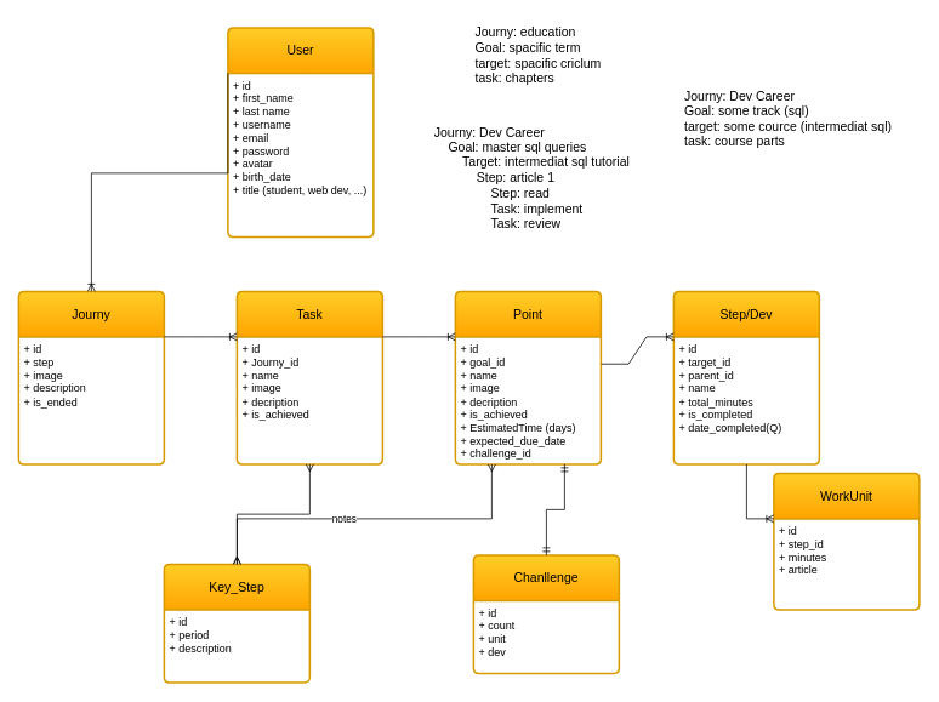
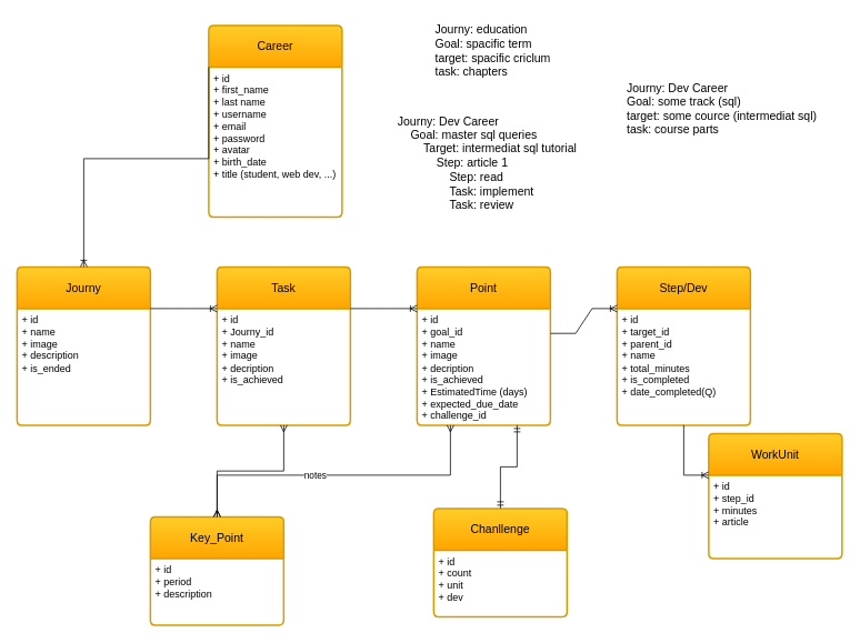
- <mxCell id="18" value="User" style="swimlane;childLayout=stackLayout;horizontal=1;startSize=50;horizontalStack=0;rounded=1;fontSize=14;fontStyle=0;strokeWidth=2;resizeParent=0;resizeLast=1;shadow=0;dashed=0;align=center;arcSize=4;whiteSpace=wrap;html=1;fillColor=#ffcd28;gradientColor=#ffa500;strokeColor=#d79b00;" parent="1" vertex="1"><mxGeometry x="250" y="30" width="160" height="230" as="geometry" /></mxCell>
+ <mxCell id="18" value="Career" style="swimlane;childLayout=stackLayout;horizontal=1;startSize=50;horizontalStack=0;rounded=1;fontSize=14;fontStyle=0;strokeWidth=2;resizeParent=0;resizeLast=1;shadow=0;dashed=0;align=center;arcSize=4;whiteSpace=wrap;html=1;fillColor=#ffcd28;gradientColor=#ffa500;strokeColor=#d79b00;" parent="1" vertex="1"><mxGeometry x="250" y="30" width="160" height="230" as="geometry" /></mxCell>
- <mxCell id="3" value="+ id&lt;br&gt;+ step&lt;br&gt;+ image&lt;br&gt;+ description&lt;br&gt;+ is_ended" style="align=left;strokeColor=none;fillColor=none;spacingLeft=4;fontSize=12;verticalAlign=top;resizable=0;rotatable=0;part=1;html=1;" parent="2" vertex="1"><mxGeometry y="50" width="160" height="140" as="geometry" /></mxCell>
+ <mxCell id="3" value="+ id&lt;br&gt;+ name&lt;br&gt;+ image&lt;br&gt;+ description&lt;br&gt;+ is_ended" style="align=left;strokeColor=none;fillColor=none;spacingLeft=4;fontSize=12;verticalAlign=top;resizable=0;rotatable=0;part=1;html=1;" parent="2" vertex="1"><mxGeometry y="50" width="160" height="140" as="geometry" /></mxCell>
- <mxCell id="21" value="Key_Step" style="swimlane;childLayout=stackLayout;horizontal=1;startSize=50;horizontalStack=0;rounded=1;fontSize=14;fontStyle=0;strokeWidth=2;resizeParent=0;resizeLast=1;shadow=0;dashed=0;align=center;arcSize=4;whiteSpace=wrap;html=1;fillColor=#ffcd28;gradientColor=#ffa500;strokeColor=#d79b00;" parent="1" vertex="1"><mxGeometry x="180" y="620" width="160" height="130" as="geometry" /></mxCell>
+ <mxCell id="21" value="Key_Point" style="swimlane;childLayout=stackLayout;horizontal=1;startSize=50;horizontalStack=0;rounded=1;fontSize=14;fontStyle=0;strokeWidth=2;resizeParent=0;resizeLast=1;shadow=0;dashed=0;align=center;arcSize=4;whiteSpace=wrap;html=1;fillColor=#ffcd28;gradientColor=#ffa500;strokeColor=#d79b00;" parent="1" vertex="1"><mxGeometry x="180" y="620" width="160" height="130" as="geometry" /></mxCell>
